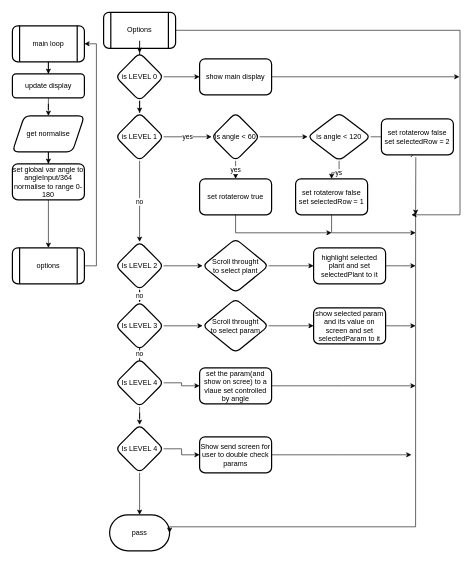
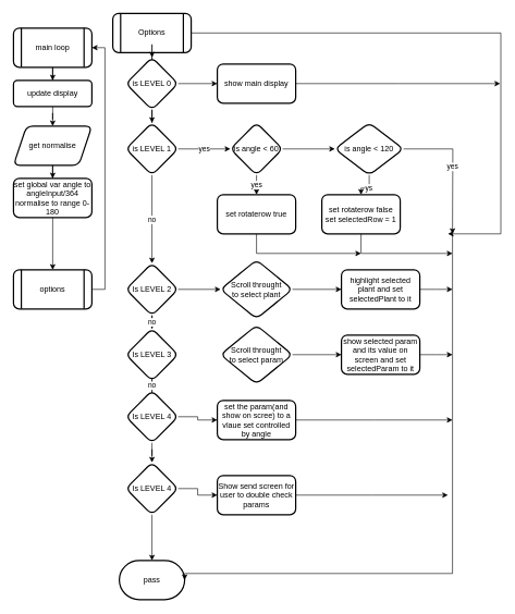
- <mxCell id="37" value="&lt;div&gt;set rotaterow false&lt;/div&gt;&lt;div&gt;set selectedRow = 2&lt;/div&gt;" style="whiteSpace=wrap;html=1;rounded=1;strokeWidth=2;" vertex="1" parent="1"><mxGeometry x="635" y="197.5" width="120" height="60" as="geometry" /></mxCell>
- <mxCell id="22" value="" style="edgeStyle=orthogonalEdgeStyle;rounded=0;orthogonalLoop=1;jettySize=auto;html=1;" edge="1" source="23" target="45" parent="1"><mxGeometry relative="1" as="geometry" /></mxCell>
